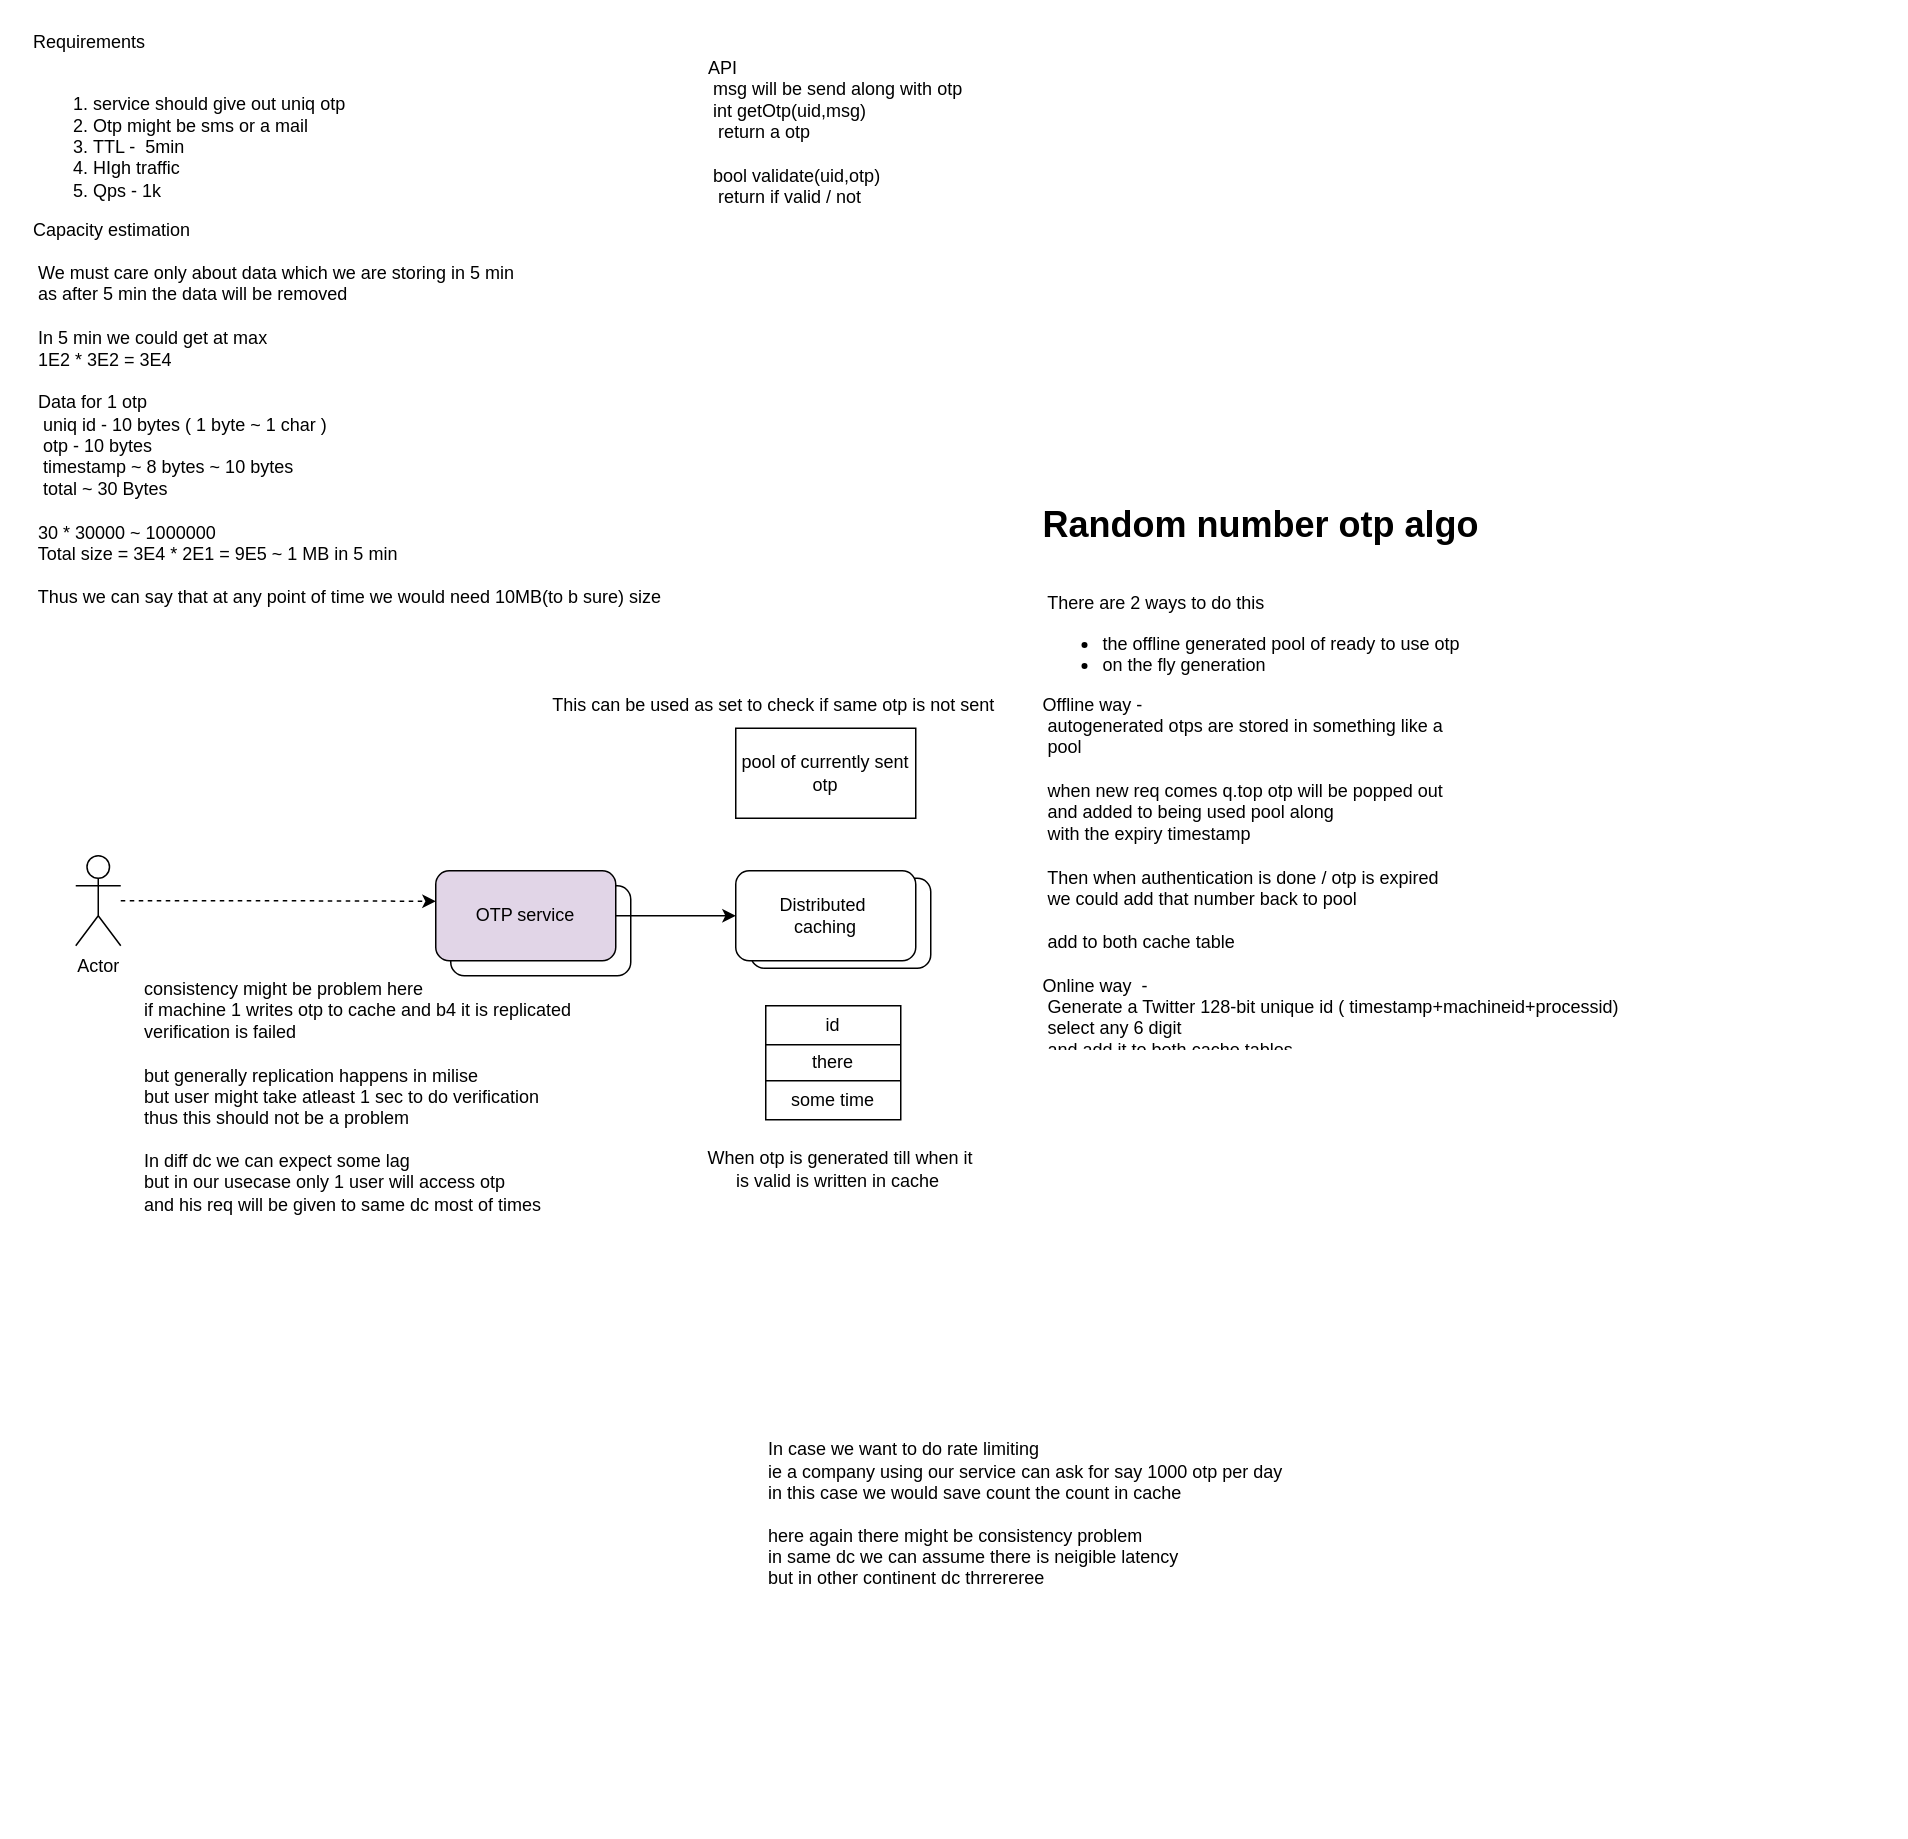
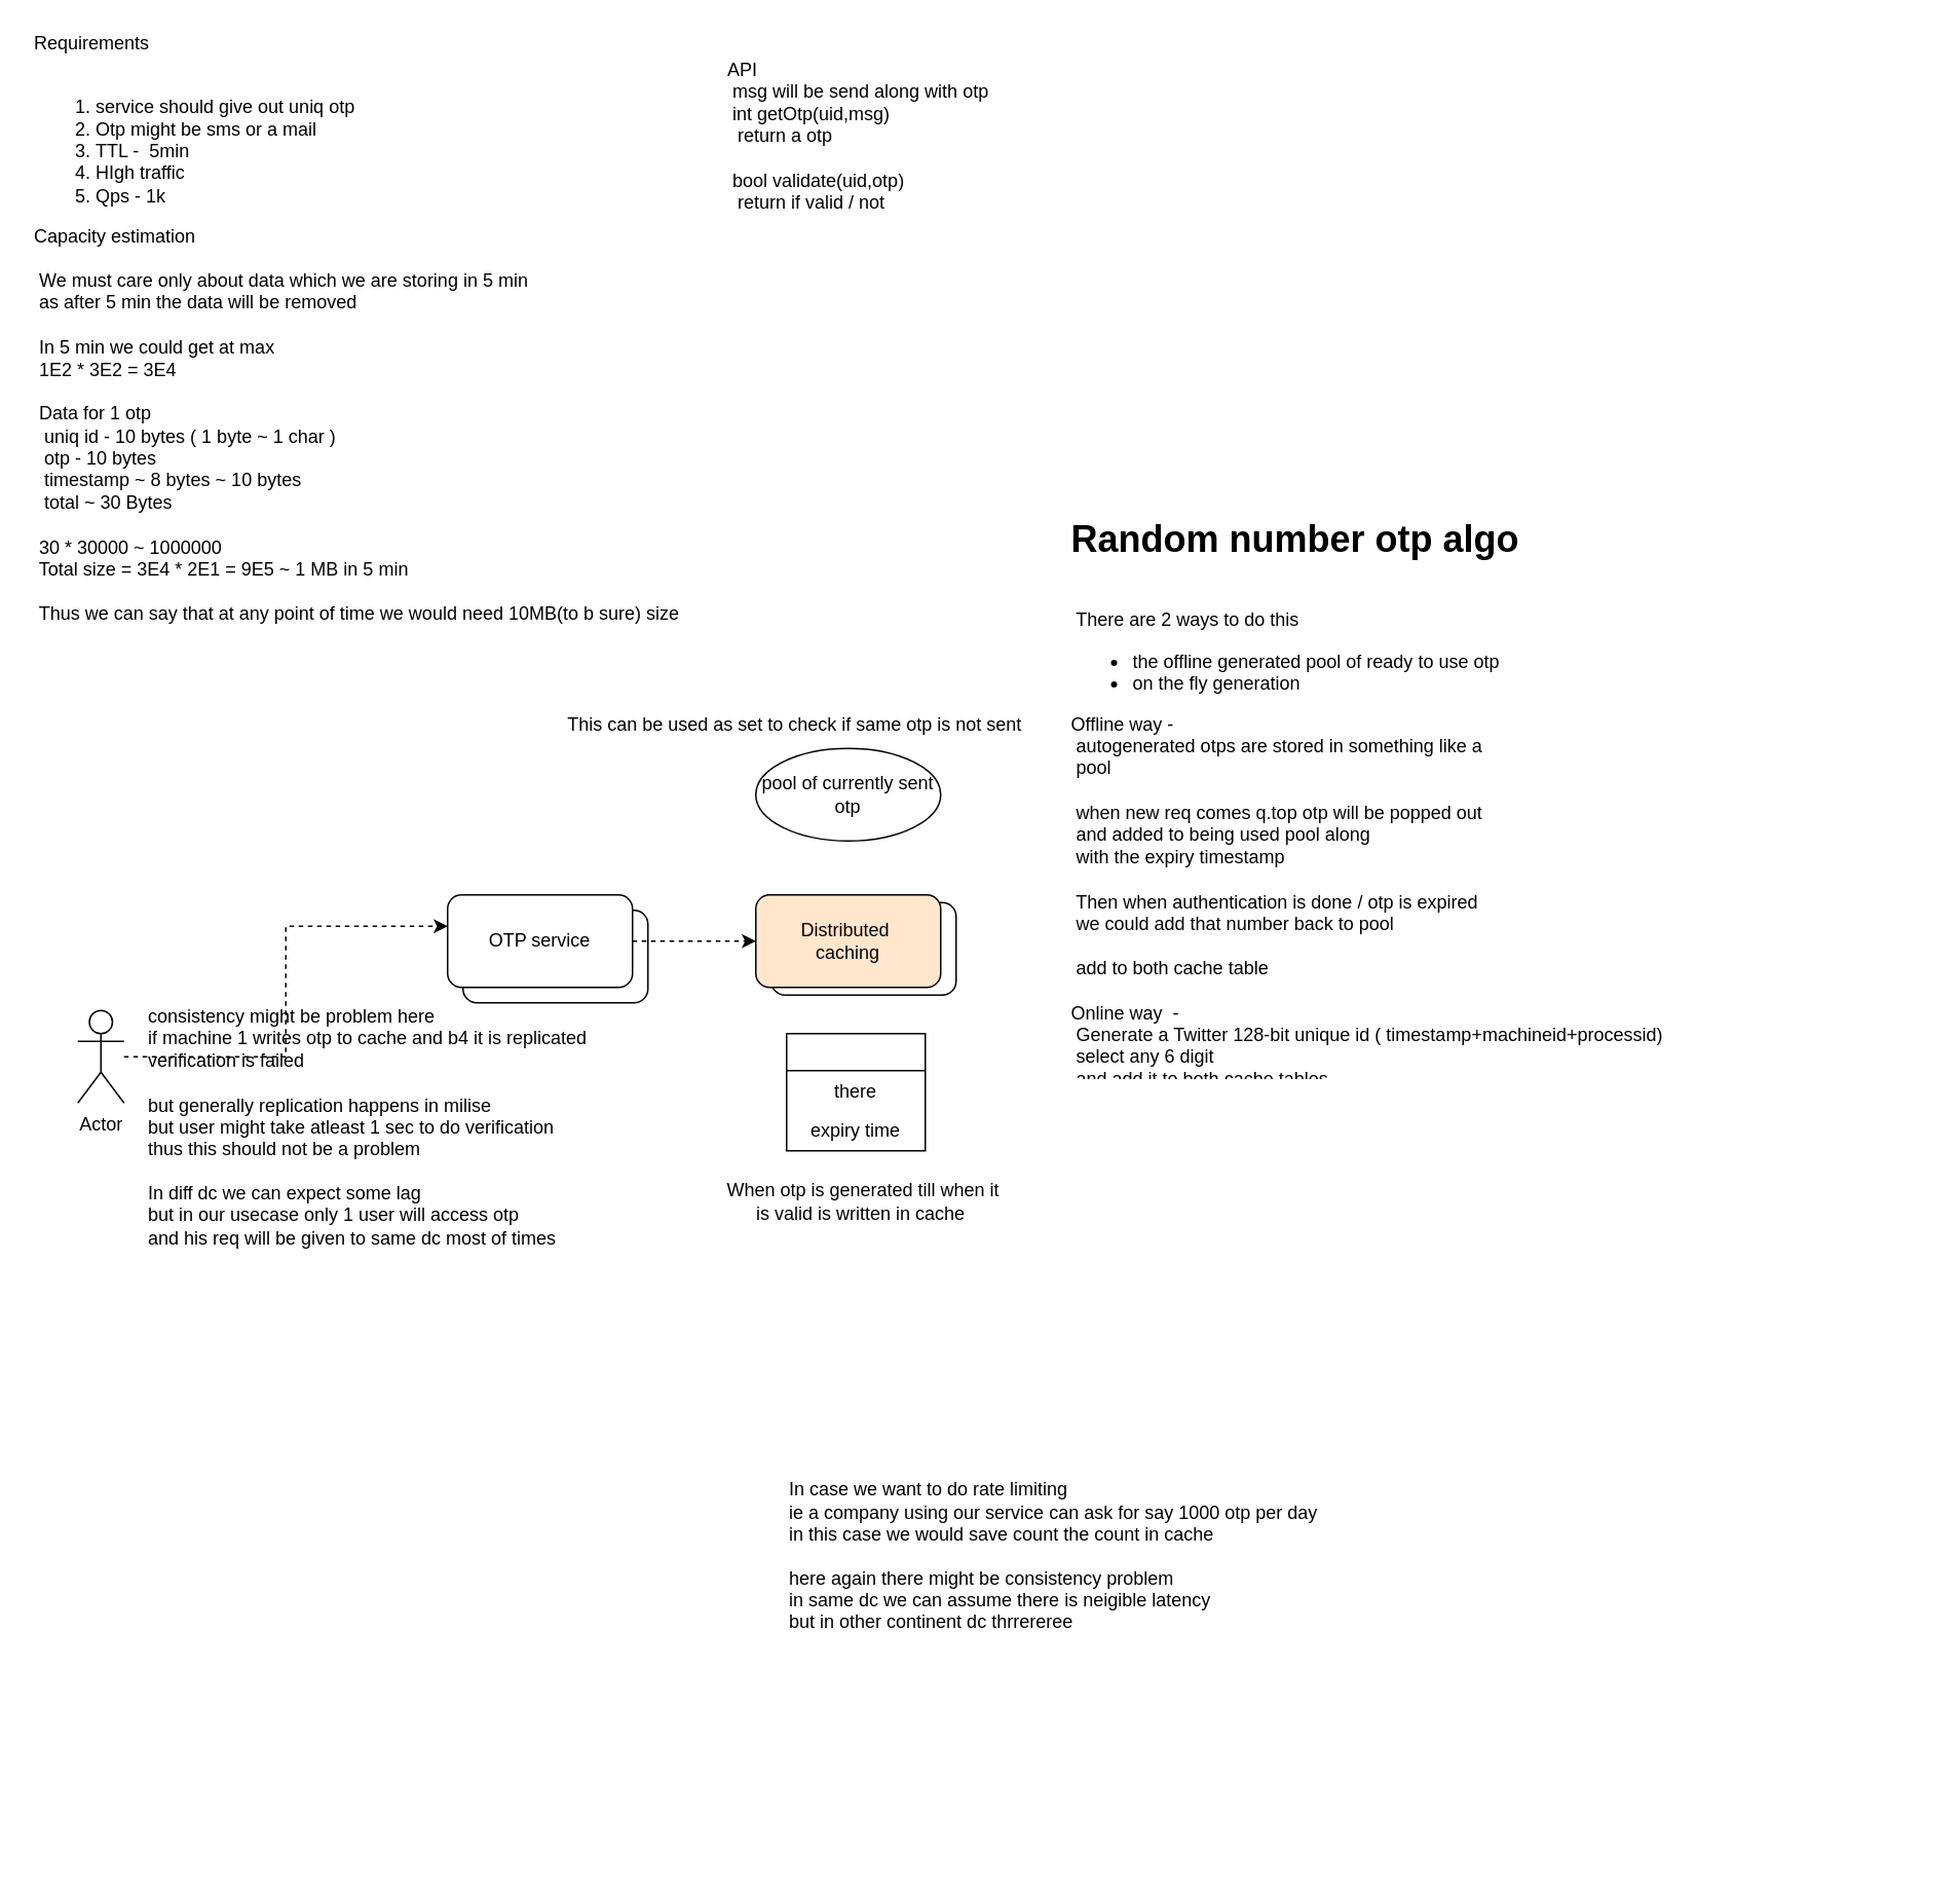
- <mxCell id="22" value="pool of currently sent otp" style="rounded=0;whiteSpace=wrap;html=1;" vertex="1" parent="1"><mxGeometry x="490" y="485" width="120" height="60" as="geometry" /></mxCell>
+ <mxCell id="22" value="pool of currently sent otp" style="ellipse;whiteSpace=wrap;html=1;" vertex="1" parent="1"><mxGeometry x="490" y="485" width="120" height="60" as="geometry" /></mxCell>
- <mxCell id="5" value="Actor" style="shape=umlActor;verticalLabelPosition=bottom;verticalAlign=top;html=1;outlineConnect=0;" vertex="1" parent="1"><mxGeometry x="50" y="570" width="30" height="60" as="geometry" /></mxCell>
+ <mxCell id="5" value="Actor" style="shape=umlActor;verticalLabelPosition=bottom;verticalAlign=top;html=1;outlineConnect=0;" vertex="1" parent="1"><mxGeometry x="50" y="655" width="30" height="60" as="geometry" /></mxCell>
- <mxCell id="8" value="OTP service" style="rounded=1;whiteSpace=wrap;html=1;fillColor=#e1d5e7;" vertex="1" parent="6"><mxGeometry width="120" height="60" as="geometry" /></mxCell>
+ <mxCell id="8" value="OTP service" style="rounded=1;whiteSpace=wrap;html=1;" vertex="1" parent="6"><mxGeometry width="120" height="60" as="geometry" /></mxCell>
- <mxCell id="20" style="edgeStyle=orthogonalEdgeStyle;rounded=0;orthogonalLoop=1;jettySize=auto;html=1;" edge="1" parent="1" source="8" target="11"><mxGeometry relative="1" as="geometry" /></mxCell>
+ <mxCell id="20" style="edgeStyle=orthogonalEdgeStyle;rounded=0;orthogonalLoop=1;jettySize=auto;html=1;dashed=1;" edge="1" parent="1" source="8" target="11"><mxGeometry relative="1" as="geometry" /></mxCell>
- <mxCell id="11" value="Distributed &#10;caching" style="rounded=1;whiteSpace=wrap;html=1;" vertex="1" parent="9"><mxGeometry width="120" height="60" as="geometry" /></mxCell>
+ <mxCell id="11" value="Distributed &#10;caching" style="rounded=1;whiteSpace=wrap;html=1;fillColor=#ffe6cc;" vertex="1" parent="9"><mxGeometry width="120" height="60" as="geometry" /></mxCell>
- <mxCell id="14" value="id" style="shape=partialRectangle;html=1;whiteSpace=wrap;connectable=0;overflow=hidden;fillColor=none;top=0;left=0;bottom=0;right=0;pointerEvents=1;" vertex="1" parent="13"><mxGeometry width="90" height="26" as="geometry"><mxRectangle width="90" height="26" as="alternateBounds" /></mxGeometry></mxCell>
- <mxCell id="18" value="some time" style="shape=partialRectangle;html=1;whiteSpace=wrap;connectable=0;overflow=hidden;fillColor=none;top=0;left=0;bottom=0;right=0;pointerEvents=1;" vertex="1" parent="17"><mxGeometry width="90" height="26" as="geometry"><mxRectangle width="90" height="26" as="alternateBounds" /></mxGeometry></mxCell>
+ <mxCell id="18" value="expiry time" style="shape=partialRectangle;html=1;whiteSpace=wrap;connectable=0;overflow=hidden;fillColor=none;top=0;left=0;bottom=0;right=0;pointerEvents=1;" vertex="1" parent="17"><mxGeometry width="90" height="26" as="geometry"><mxRectangle width="90" height="26" as="alternateBounds" /></mxGeometry></mxCell>
